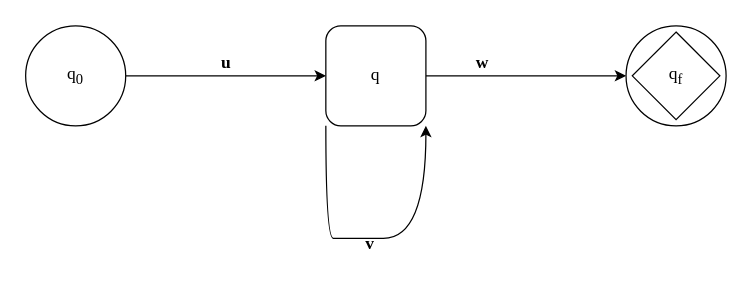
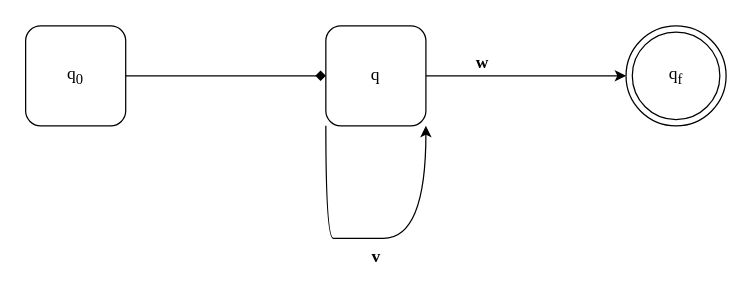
- <mxCell id="9" value="&lt;b&gt;u&lt;/b&gt;" style="text;html=1;align=center;verticalAlign=middle;resizable=0;points=[];autosize=1;strokeColor=none;fillColor=none;fontSize=14;fontFamily=Times New Roman;" vertex="1" parent="1"><mxGeometry x="165" y="35" width="30" height="30" as="geometry" /></mxCell>
- <mxCell id="5" value="&lt;font face=&quot;Times New Roman&quot; style=&quot;font-size: 14px;&quot;&gt;q&lt;sub&gt;0&lt;/sub&gt;&lt;/font&gt;" style="ellipse;whiteSpace=wrap;html=1;aspect=fixed;" vertex="1" parent="1"><mxGeometry x="20" y="20" width="80" height="80" as="geometry" /></mxCell>
+ <mxCell id="5" value="&lt;font face=&quot;Times New Roman&quot; style=&quot;font-size: 14px;&quot;&gt;q&lt;sub&gt;0&lt;/sub&gt;&lt;/font&gt;" style="whiteSpace=wrap;html=1;aspect=fixed;rounded=1;" vertex="1" parent="1"><mxGeometry x="20" y="20" width="80" height="80" as="geometry" /></mxCell>
- <mxCell id="4" style="edgeStyle=orthogonalEdgeStyle;rounded=0;orthogonalLoop=1;jettySize=auto;html=1;entryX=0;entryY=0.5;entryDx=0;entryDy=0;" edge="1" parent="1" source="5" target="3"><mxGeometry relative="1" as="geometry" /></mxCell>
+ <mxCell id="4" style="edgeStyle=orthogonalEdgeStyle;rounded=0;orthogonalLoop=1;jettySize=auto;html=1;entryX=0;entryY=0.5;entryDx=0;entryDy=0;endArrow=diamond;" edge="1" parent="1" source="5" target="3"><mxGeometry relative="1" as="geometry" /></mxCell>
- <mxCell id="8" value="&lt;font face=&quot;Times New Roman&quot; style=&quot;font-size: 14px;&quot;&gt;q&lt;sub&gt;f&lt;/sub&gt;&lt;/font&gt;" style="rhombus;whiteSpace=wrap;html=1;aspect=fixed;shadow=0;" vertex="1" parent="1"><mxGeometry x="505" y="25" width="70" height="70" as="geometry" /></mxCell>
+ <mxCell id="8" value="&lt;font face=&quot;Times New Roman&quot; style=&quot;font-size: 14px;&quot;&gt;q&lt;sub&gt;f&lt;/sub&gt;&lt;/font&gt;" style="ellipse;whiteSpace=wrap;html=1;aspect=fixed;shadow=0;" vertex="1" parent="1"><mxGeometry x="505" y="25" width="70" height="70" as="geometry" /></mxCell>
- <mxCell id="10" value="&lt;b&gt;v&lt;/b&gt;" style="text;html=1;align=center;verticalAlign=middle;resizable=0;points=[];autosize=1;strokeColor=none;fillColor=none;fontSize=14;fontFamily=Times New Roman;" vertex="1" parent="1"><mxGeometry x="280" y="180" width="30" height="30" as="geometry" /></mxCell>
+ <mxCell id="10" value="&lt;b&gt;v&lt;/b&gt;" style="text;html=1;align=center;verticalAlign=middle;resizable=0;points=[];autosize=1;strokeColor=none;fillColor=none;fontSize=14;fontFamily=Times New Roman;" vertex="1" parent="1"><mxGeometry x="285" y="190" width="30" height="30" as="geometry" /></mxCell>
